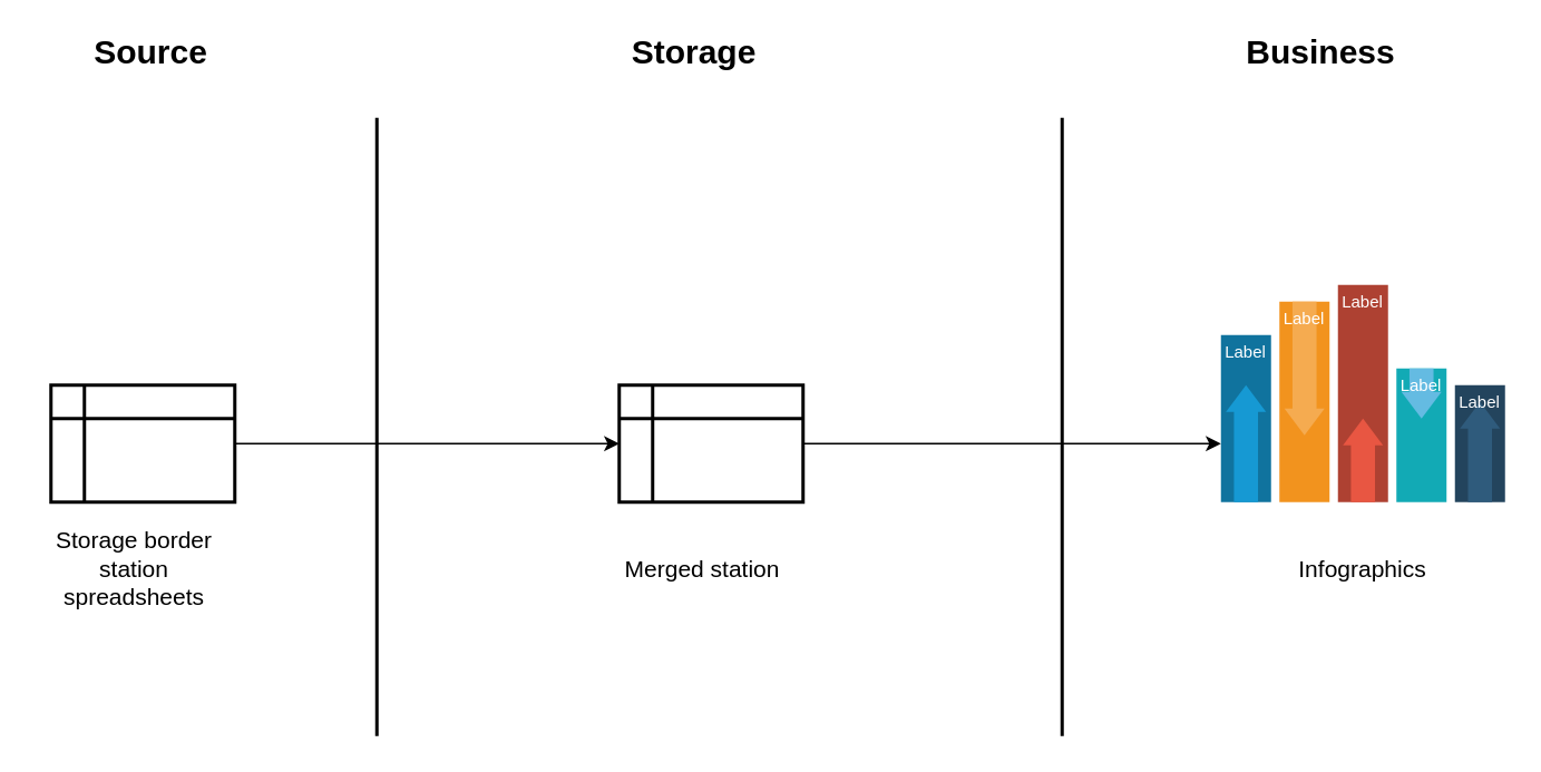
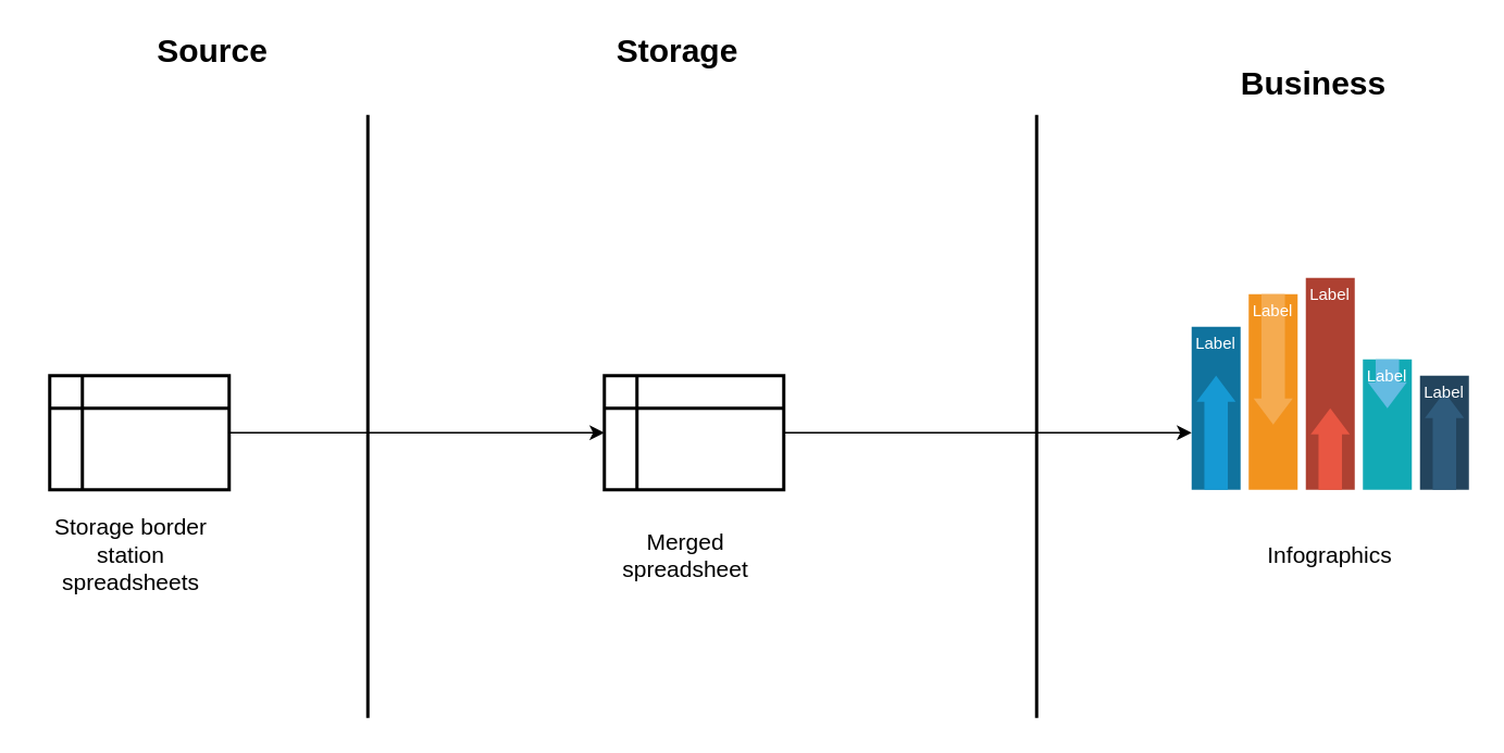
- <mxCell id="7" value="Source" style="text;html=1;strokeColor=none;fillColor=none;align=center;verticalAlign=middle;whiteSpace=wrap;rounded=0;strokeWidth=1;fontStyle=1;fontSize=20;" vertex="1" parent="1"><mxGeometry x="30" y="20" width="120" height="20" as="geometry" /></mxCell>
+ <mxCell id="7" value="Source" style="text;html=1;strokeColor=none;fillColor=none;align=center;verticalAlign=middle;whiteSpace=wrap;rounded=0;strokeWidth=1;fontStyle=1;fontSize=20;" vertex="1" parent="1"><mxGeometry x="70" y="20" width="120" height="20" as="geometry" /></mxCell>
- <mxCell id="9" value="Business" style="text;html=1;strokeColor=none;fillColor=none;align=center;verticalAlign=middle;whiteSpace=wrap;rounded=0;strokeWidth=1;fontStyle=1;fontSize=20;" vertex="1" parent="1"><mxGeometry x="730" y="20" width="120" height="20" as="geometry" /></mxCell>
+ <mxCell id="9" value="Business" style="text;html=1;strokeColor=none;fillColor=none;align=center;verticalAlign=middle;whiteSpace=wrap;rounded=0;strokeWidth=1;fontStyle=1;fontSize=20;" vertex="1" parent="1"><mxGeometry x="745" y="40" width="120" height="20" as="geometry" /></mxCell>
- <mxCell id="12" value="Merged station" style="text;html=1;strokeColor=none;fillColor=none;align=center;verticalAlign=middle;whiteSpace=wrap;rounded=0;strokeWidth=1;fontStyle=0;fontSize=14;" vertex="1" parent="1"><mxGeometry x="360" y="330" width="120" height="20" as="geometry" /></mxCell>
+ <mxCell id="12" value="Merged spreadsheet" style="text;html=1;strokeColor=none;fillColor=none;align=center;verticalAlign=middle;whiteSpace=wrap;rounded=0;strokeWidth=1;fontStyle=0;fontSize=14;" vertex="1" parent="1"><mxGeometry x="360" y="330" width="120" height="20" as="geometry" /></mxCell>
